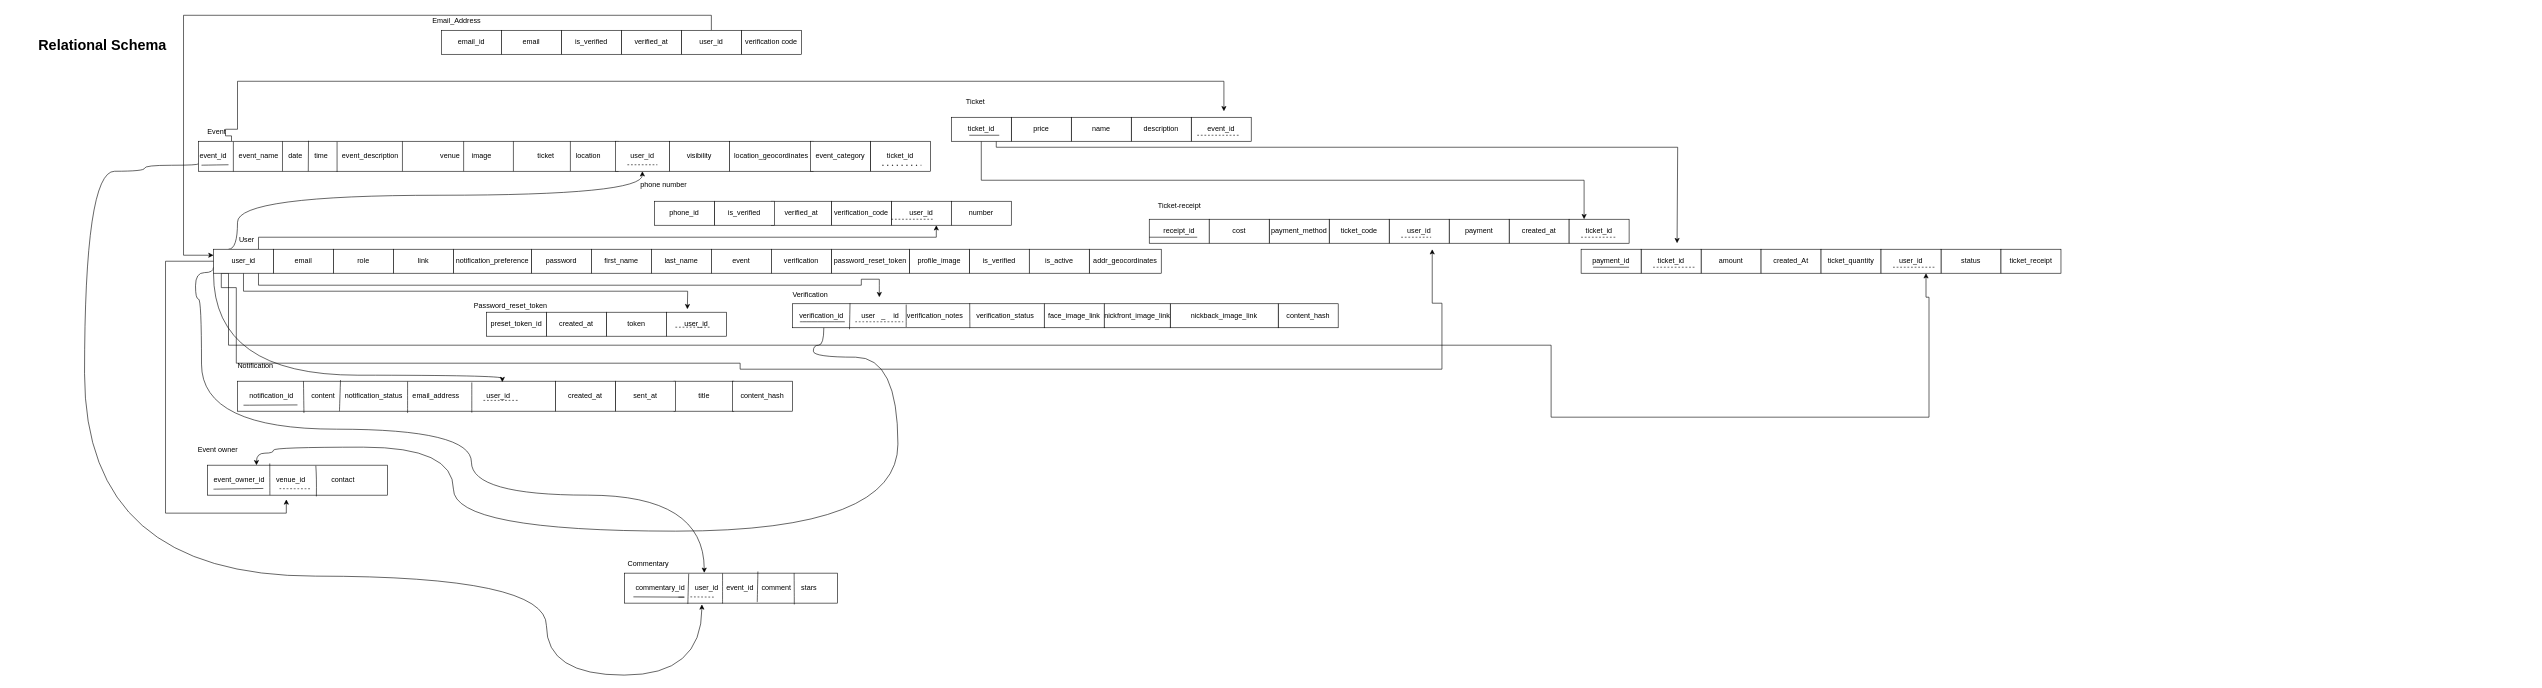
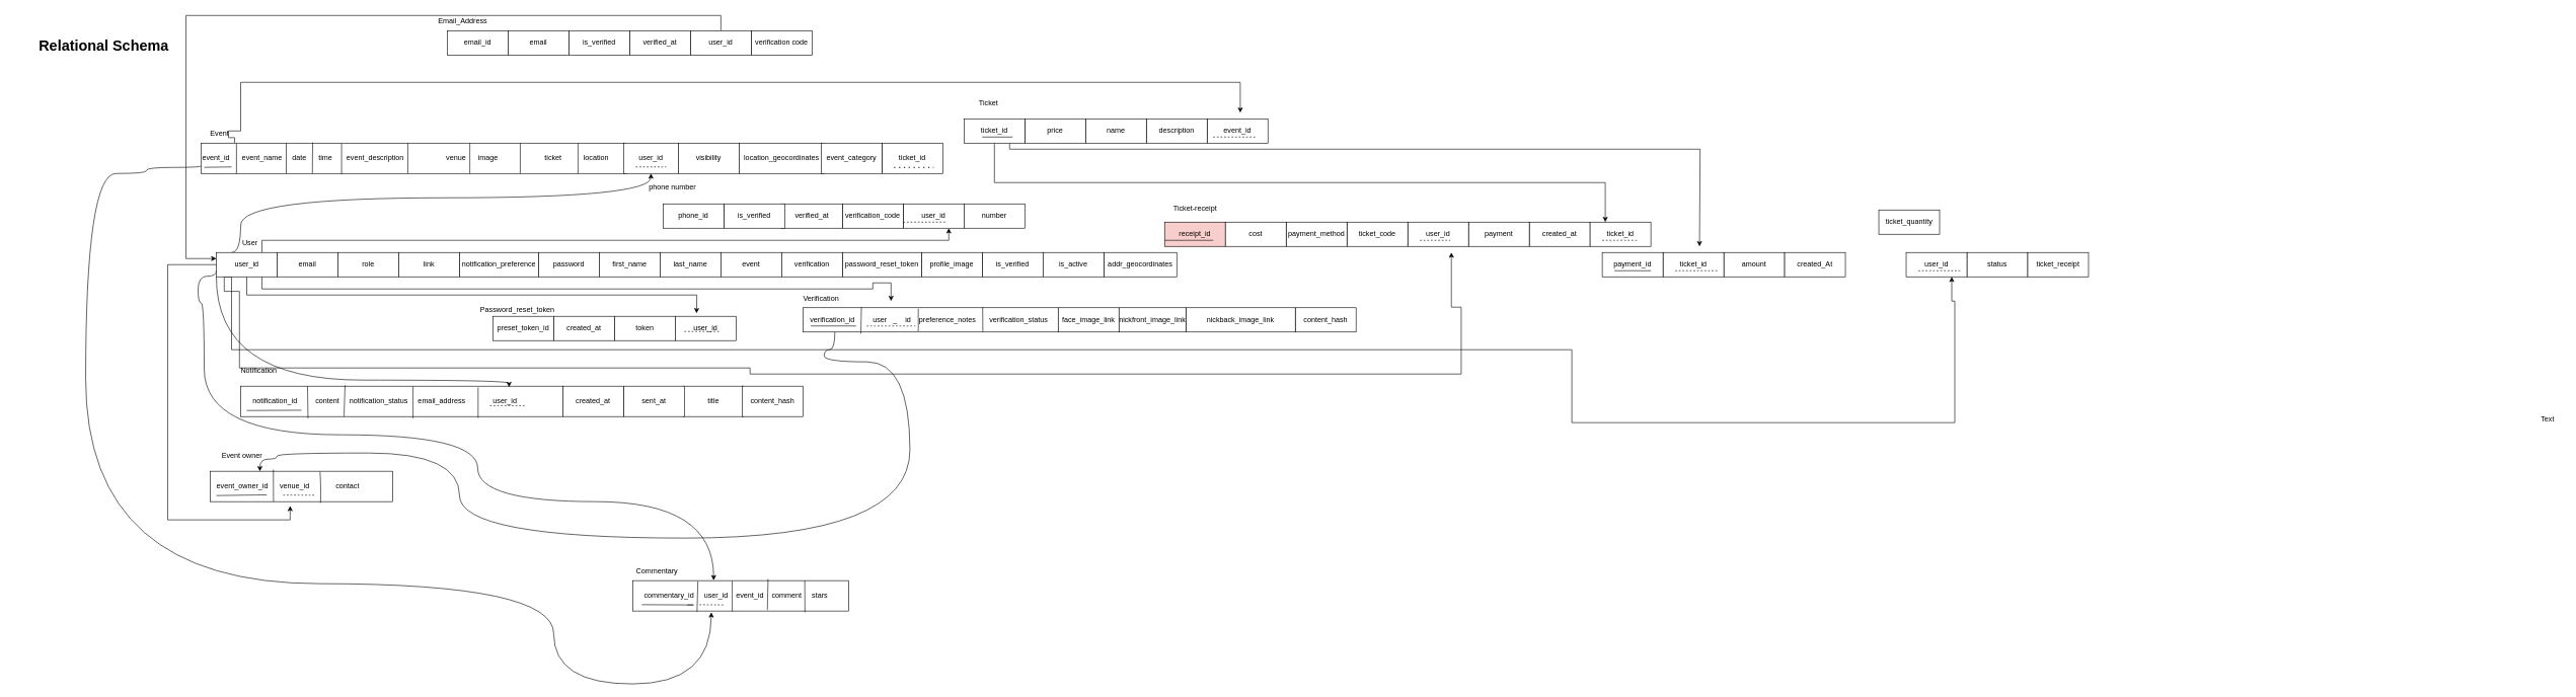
- <mxCell id="132" value="receipt_id" style="whiteSpace=wrap;html=1;align=center;" vertex="1" parent="1"><mxGeometry x="1915" y="365" width="100" height="40" as="geometry" /></mxCell>
+ <mxCell id="132" value="receipt_id" style="whiteSpace=wrap;html=1;align=center;fillColor=#f8cecc;" vertex="1" parent="1"><mxGeometry x="1915" y="365" width="100" height="40" as="geometry" /></mxCell>
- <mxCell id="144" value="ticket_quantity" style="whiteSpace=wrap;html=1;align=center;" vertex="1" parent="1"><mxGeometry x="3035" y="415" width="100" height="40" as="geometry" /></mxCell>
+ <mxCell id="144" value="ticket_quantity" style="whiteSpace=wrap;html=1;align=center;" vertex="1" parent="1"><mxGeometry x="3090" y="345" width="100" height="40" as="geometry" /></mxCell>
- <mxCell id="28" value="verification_id&amp;nbsp; &amp;nbsp; &amp;nbsp; &amp;nbsp; &amp;nbsp;user&amp;nbsp; &amp;nbsp;_&amp;nbsp; &amp;nbsp; id&amp;nbsp; &amp;nbsp; verification_notes" style="text;html=1;strokeColor=none;fillColor=none;align=left;verticalAlign=middle;whiteSpace=wrap;rounded=0;" parent="1" vertex="1"><mxGeometry x="1330" y="510.92" width="290" height="30" as="geometry" /></mxCell>
+ <mxCell id="28" value="verification_id&amp;nbsp; &amp;nbsp; &amp;nbsp; &amp;nbsp; &amp;nbsp;user&amp;nbsp; &amp;nbsp;_&amp;nbsp; &amp;nbsp; id&amp;nbsp; &amp;nbsp; preference_notes" style="text;html=1;strokeColor=none;fillColor=none;align=left;verticalAlign=middle;whiteSpace=wrap;rounded=0;" parent="1" vertex="1"><mxGeometry x="1330" y="510.92" width="290" height="30" as="geometry" /></mxCell>
+ <mxCell id="17" value="Text" style="text;html=1;align=center;verticalAlign=middle;resizable=0;points=[];autosize=1;strokeColor=none;fillColor=none;" parent="1" vertex="1"><mxGeometry x="4165" y="675" width="50" height="30" as="geometry" /></mxCell>
- <mxCell id="22" value="Event owner" style="text;html=1;strokeColor=none;fillColor=none;align=center;verticalAlign=middle;whiteSpace=wrap;rounded=0;" parent="1" vertex="1"><mxGeometry x="305" y="735" width="115" height="30" as="geometry" /></mxCell>
+ <mxCell id="22" value="Event owner" style="text;html=1;strokeColor=none;fillColor=none;align=center;verticalAlign=middle;whiteSpace=wrap;rounded=0;" parent="1" vertex="1"><mxGeometry x="340" y="735" width="115" height="30" as="geometry" /></mxCell>
